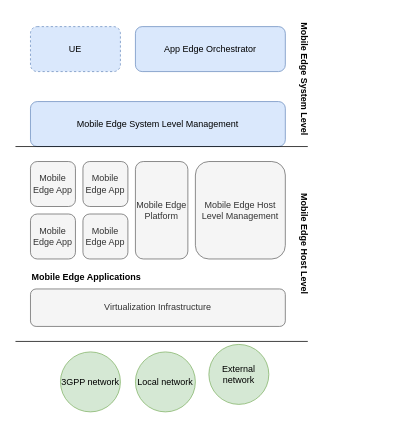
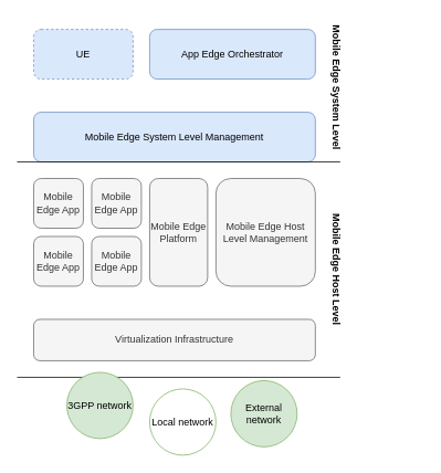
- <mxCell id="14" value="Mobile Edge Applications" style="text;html=1;fontStyle=1" vertex="1" parent="1"><mxGeometry x="40" y="340" width="160" height="30" as="geometry" /></mxCell>
- <mxCell id="17" value="3GPP network" style="ellipse;whiteSpace=wrap;html=1;aspect=fixed;fillColor=#d5e8d4;strokeColor=#82b366;" vertex="1" parent="1"><mxGeometry x="80" y="454" width="80" height="80" as="geometry" /></mxCell>
+ <mxCell id="17" value="3GPP network" style="ellipse;whiteSpace=wrap;html=1;aspect=fixed;fillColor=#d5e8d4;strokeColor=#82b366;" vertex="1" parent="1"><mxGeometry x="80" y="434" width="80" height="80" as="geometry" /></mxCell>
- <mxCell id="18" value="Local network" style="ellipse;whiteSpace=wrap;html=1;aspect=fixed;fillColor=#d5e8d4;strokeColor=#82b366;" vertex="1" parent="1"><mxGeometry x="180" y="454" width="80" height="80" as="geometry" /></mxCell>
+ <mxCell id="18" value="Local network" style="ellipse;whiteSpace=wrap;html=1;aspect=fixed;fillColor=#ffffff;strokeColor=#82b366;" vertex="1" parent="1"><mxGeometry x="180" y="454" width="80" height="80" as="geometry" /></mxCell>
